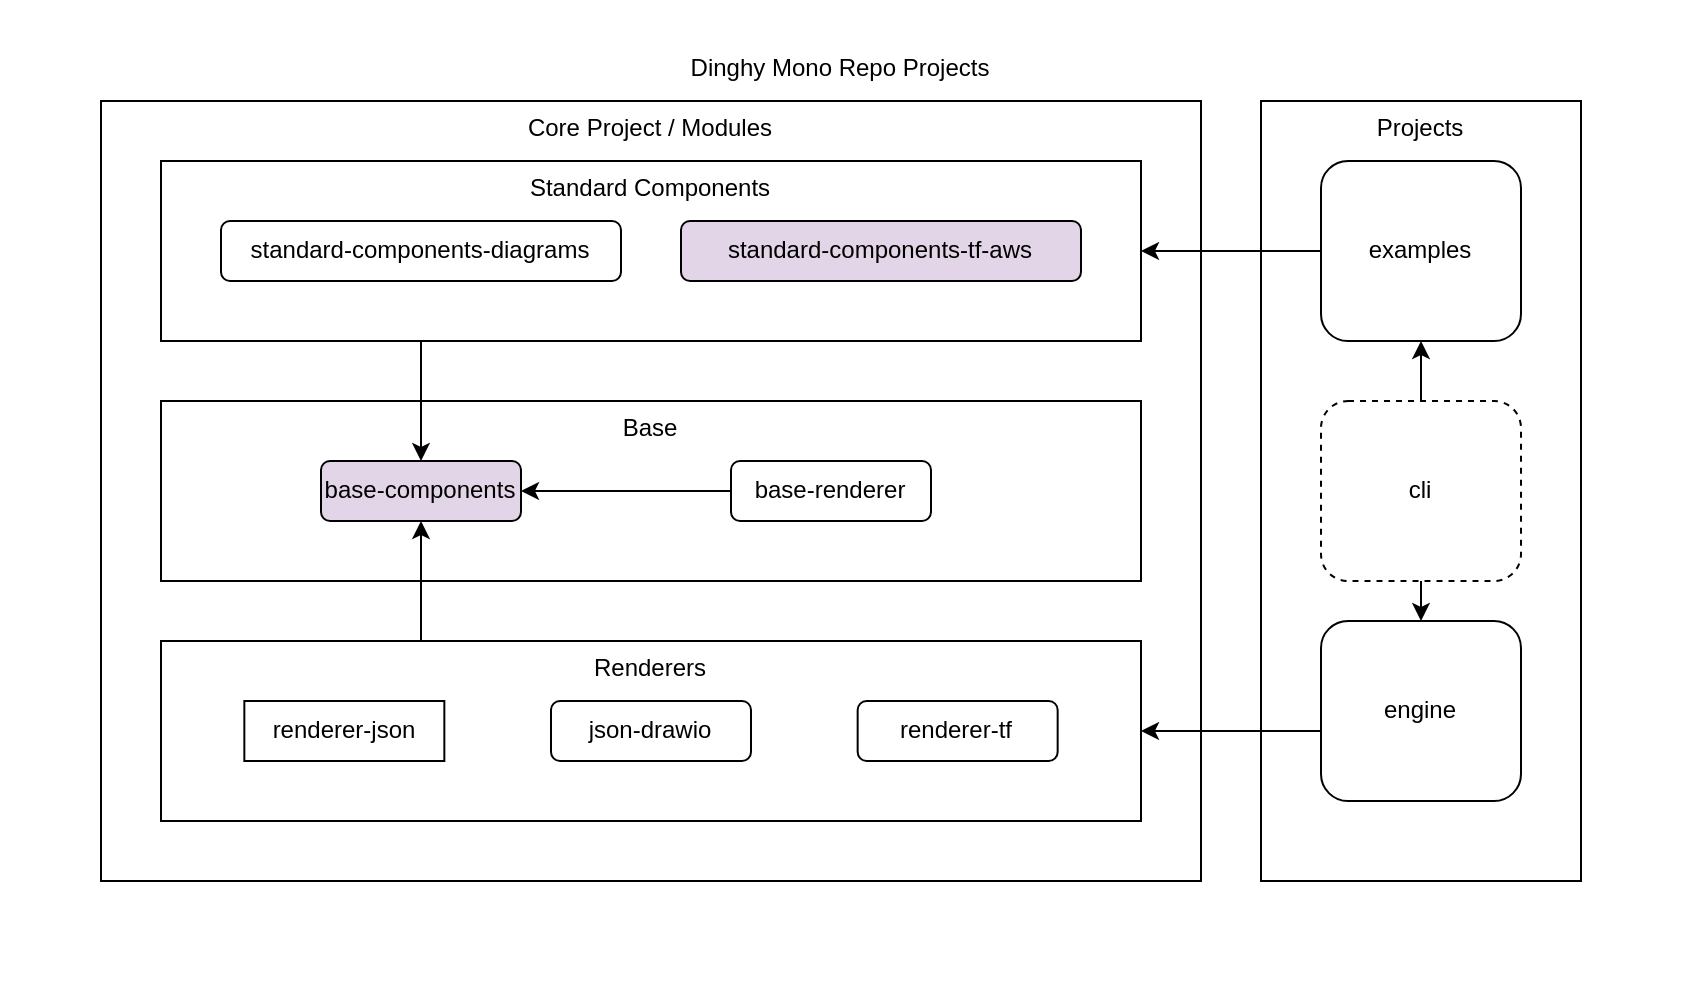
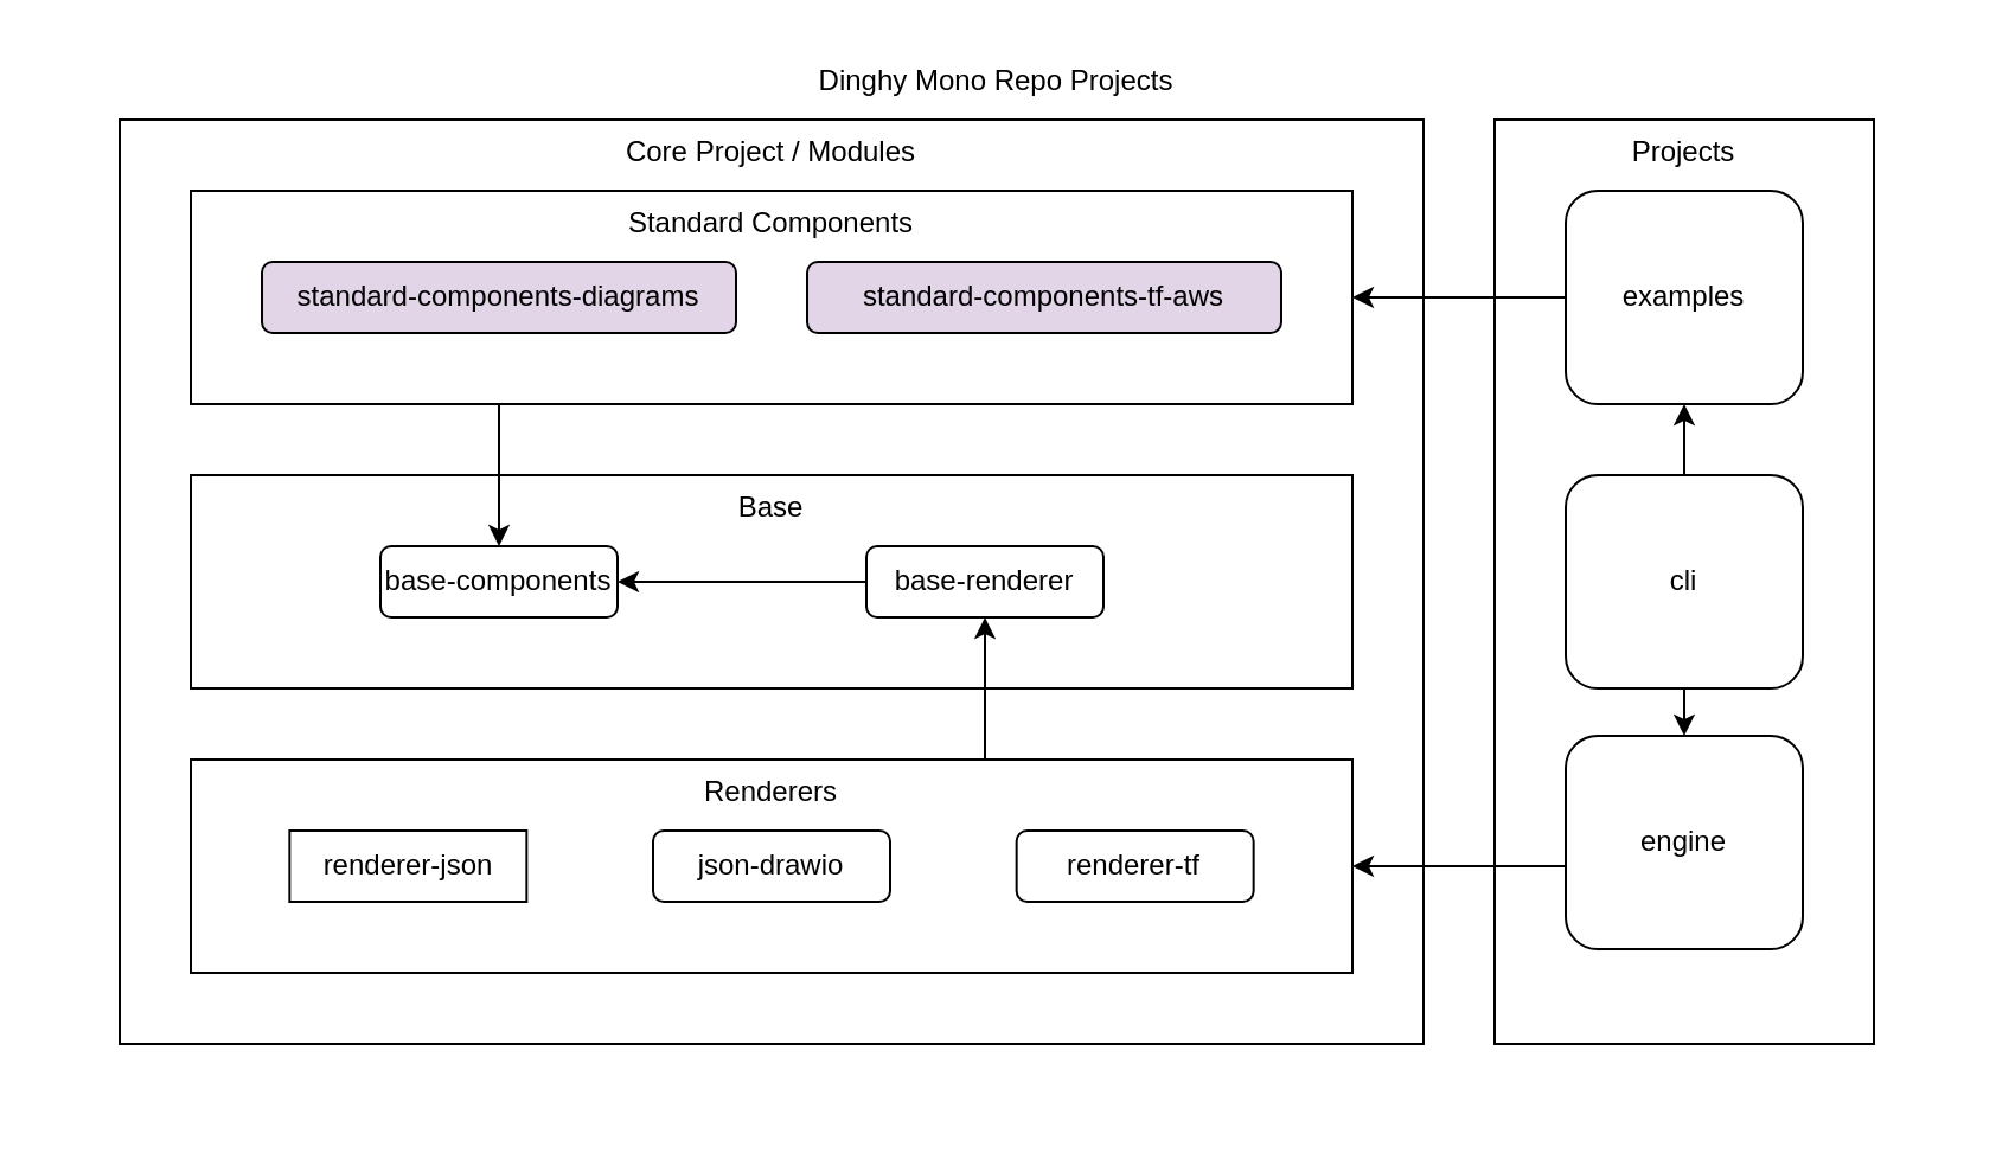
- <mxCell style="rounded=1;whiteSpace=wrap;verticalAlign=middle;align=center" id="5" parent="4" value="standard-components-diagrams" vertex="1"><mxGeometry width="200" height="30" as="geometry" x="30" y="30" /></mxCell>
+ <mxCell style="rounded=1;whiteSpace=wrap;verticalAlign=middle;align=center;fillColor=#e1d5e7;" id="5" parent="4" value="standard-components-diagrams" vertex="1"><mxGeometry width="200" height="30" as="geometry" x="30" y="30" /></mxCell>
- <mxCell style="rounded=1;whiteSpace=wrap;verticalAlign=middle;align=center;fillColor=#e1d5e7;" id="8" parent="7" value="base-components" vertex="1"><mxGeometry width="100" height="30" as="geometry" x="80" y="30" /></mxCell>
+ <mxCell style="rounded=1;whiteSpace=wrap;verticalAlign=middle;align=center" id="8" parent="7" value="base-components" vertex="1"><mxGeometry width="100" height="30" as="geometry" x="80" y="30" /></mxCell>
- <mxCell style="rounded=1;whiteSpace=wrap;verticalAlign=middle;align=center;dashed=1;" id="16" parent="14" value="cli" vertex="1"><mxGeometry width="100" height="90" as="geometry" x="30" y="150" /></mxCell>
+ <mxCell style="rounded=1;whiteSpace=wrap;verticalAlign=middle;align=center" id="16" parent="14" value="cli" vertex="1"><mxGeometry width="100" height="90" as="geometry" x="30" y="150" /></mxCell>
- <mxCell id="20" source="10" target="8" parent="1" edge="1" style="rounded=1;orthogonalLoop=1;jettySize=auto;html=1;edgeStyle=elbowEdgeStyle;"><mxGeometry relative="1" as="geometry" /></mxCell>
+ <mxCell id="20" source="10" target="9" parent="1" edge="1" style="rounded=1;orthogonalLoop=1;jettySize=auto;html=1;edgeStyle=elbowEdgeStyle"><mxGeometry relative="1" as="geometry" /></mxCell>
